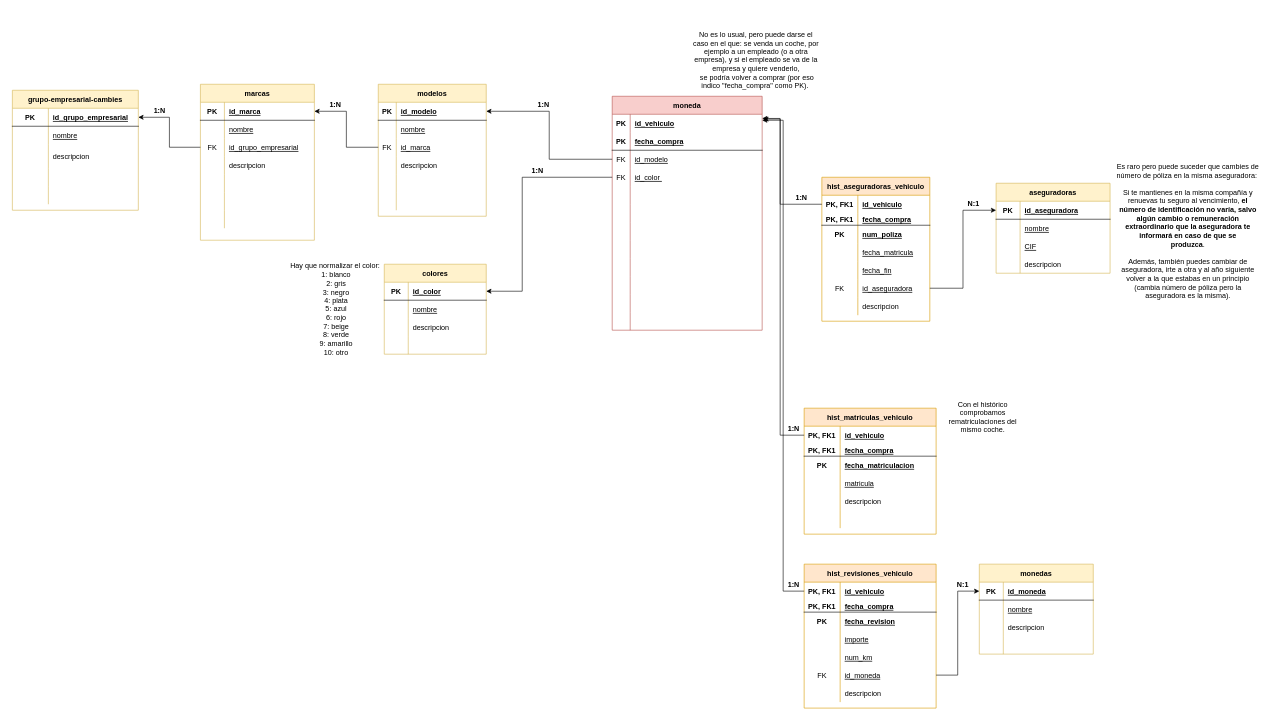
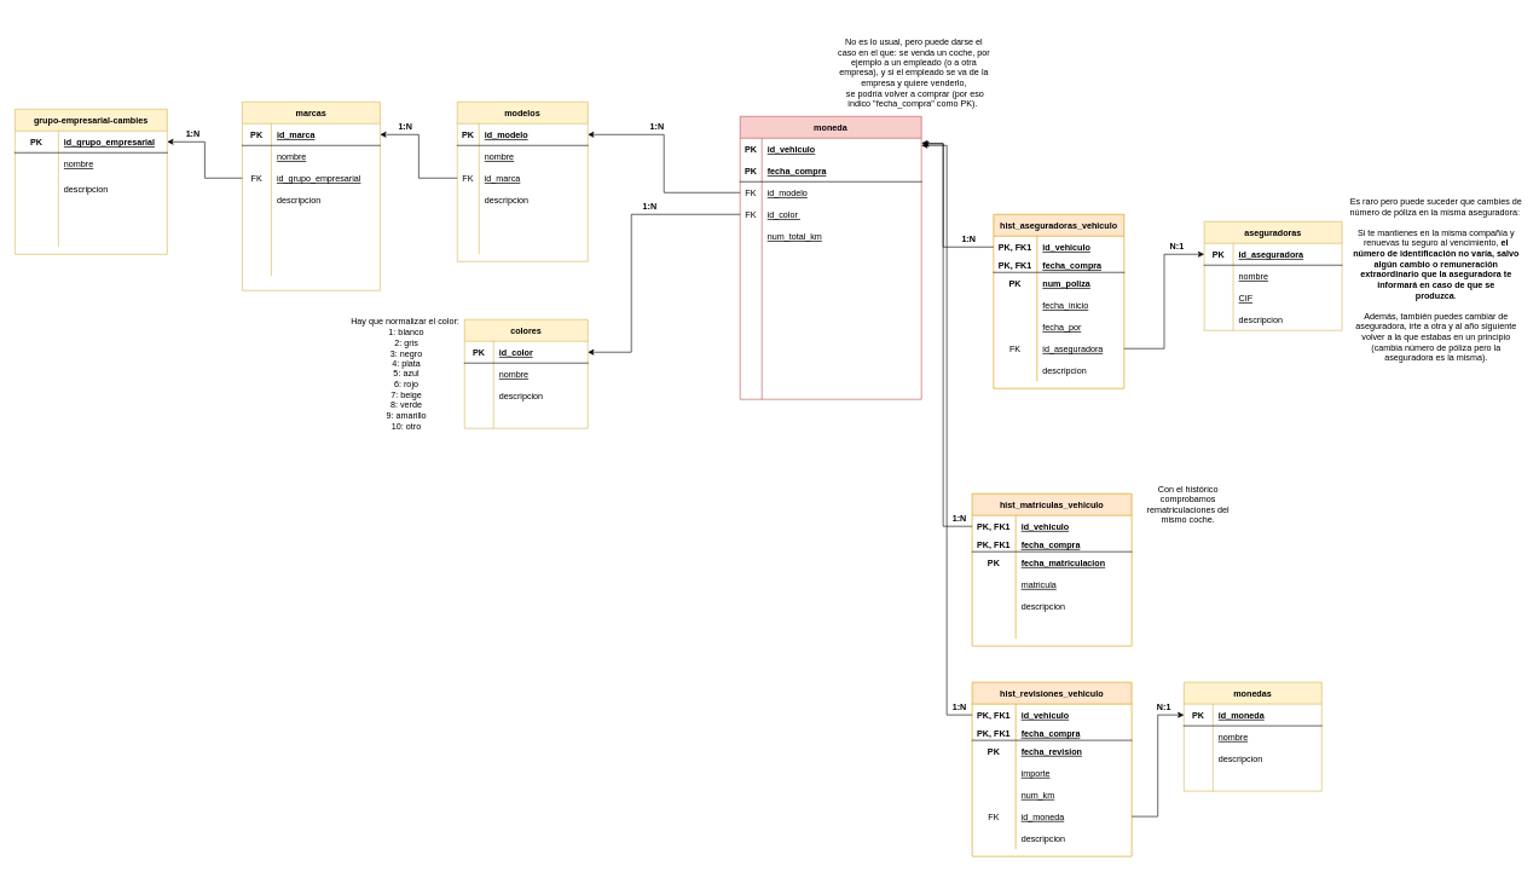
+ <mxCell id="40" value="num_total_km" style="shape=partialRectangle;overflow=hidden;connectable=0;fillColor=none;top=0;left=0;bottom=0;right=0;align=left;spacingLeft=6;fontStyle=4" parent="1" vertex="1"><mxGeometry x="1050" y="310" width="220" height="30" as="geometry"><mxRectangle width="220" height="30" as="alternateBounds" /></mxGeometry></mxCell>
- <mxCell id="128" value="fecha_matricula" style="shape=partialRectangle;connectable=0;fillColor=none;top=0;left=0;bottom=0;right=0;align=left;spacingLeft=6;overflow=hidden;fontStyle=4" parent="126" vertex="1"><mxGeometry x="60" width="120" height="30" as="geometry"><mxRectangle width="120" height="30" as="alternateBounds" /></mxGeometry></mxCell>
+ <mxCell id="128" value="fecha_inicio" style="shape=partialRectangle;connectable=0;fillColor=none;top=0;left=0;bottom=0;right=0;align=left;spacingLeft=6;overflow=hidden;fontStyle=4" parent="126" vertex="1"><mxGeometry x="60" width="120" height="30" as="geometry"><mxRectangle width="120" height="30" as="alternateBounds" /></mxGeometry></mxCell>
- <mxCell id="131" value="fecha_fin" style="shape=partialRectangle;connectable=0;fillColor=none;top=0;left=0;bottom=0;right=0;align=left;spacingLeft=6;overflow=hidden;fontStyle=4" parent="129" vertex="1"><mxGeometry x="60" width="120" height="30" as="geometry"><mxRectangle width="120" height="30" as="alternateBounds" /></mxGeometry></mxCell>
+ <mxCell id="131" value="fecha_por" style="shape=partialRectangle;connectable=0;fillColor=none;top=0;left=0;bottom=0;right=0;align=left;spacingLeft=6;overflow=hidden;fontStyle=4" parent="129" vertex="1"><mxGeometry x="60" width="120" height="30" as="geometry"><mxRectangle width="120" height="30" as="alternateBounds" /></mxGeometry></mxCell>
